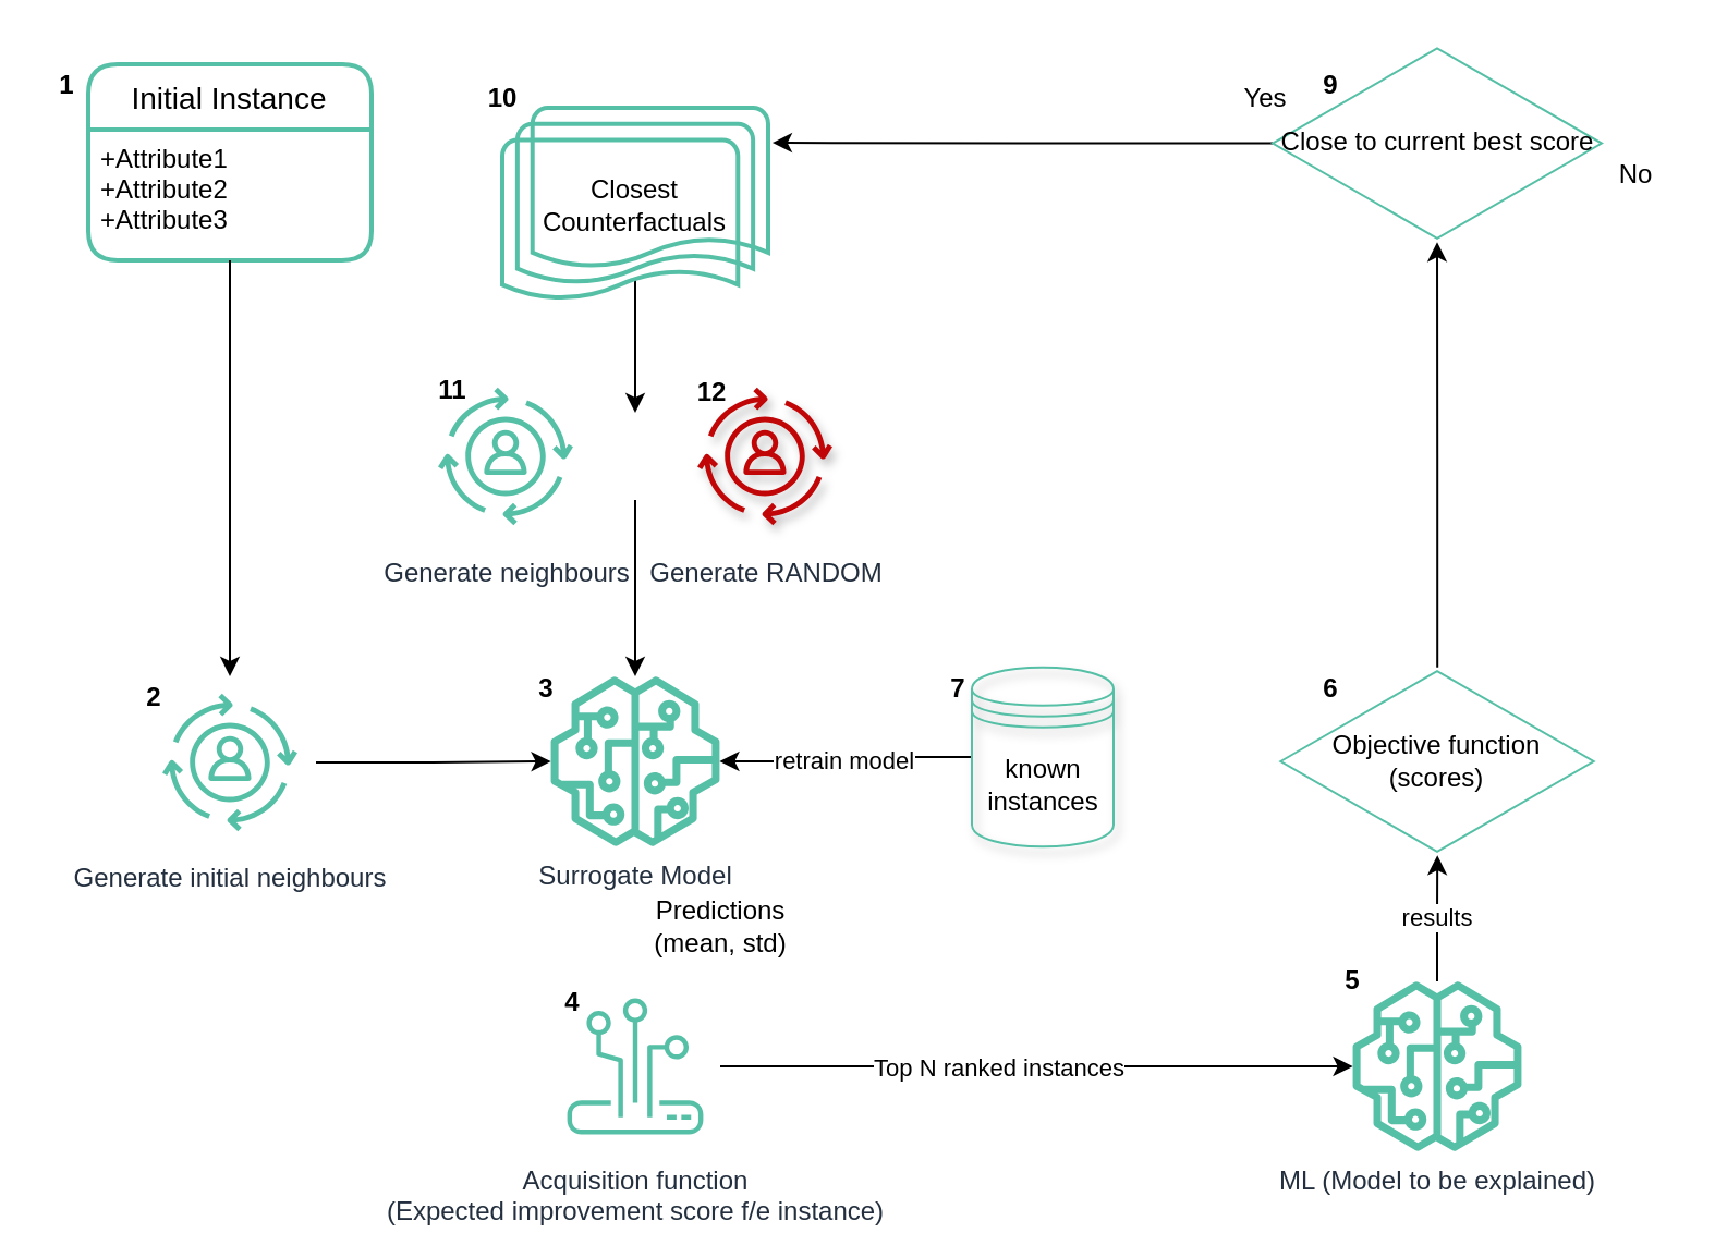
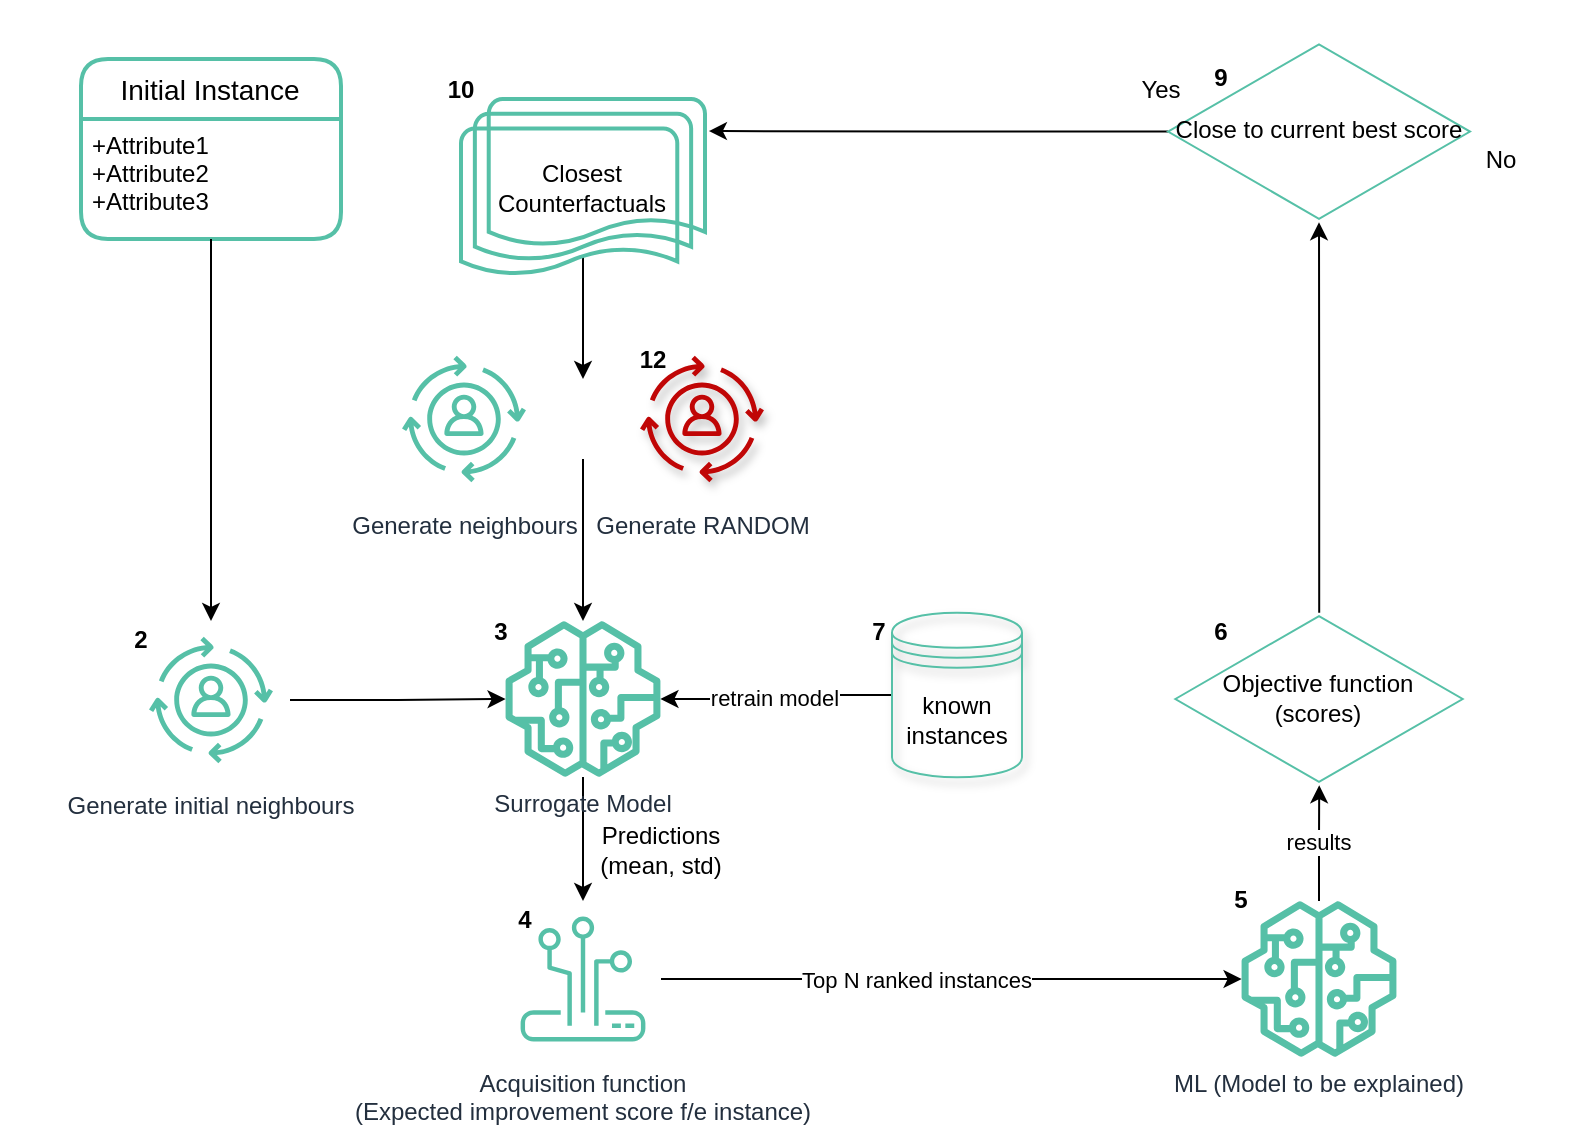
- <mxCell id="29" value="1" style="text;html=1;align=center;verticalAlign=middle;resizable=0;points=[];autosize=1;strokeColor=none;fillColor=none;fontStyle=1" parent="1" vertex="1"><mxGeometry x="20" y="29" width="20" height="20" as="geometry" /></mxCell>
- <mxCell id="37" value="11" style="text;html=1;align=center;verticalAlign=middle;resizable=0;points=[];autosize=1;strokeColor=none;fillColor=none;fontStyle=1" parent="1" vertex="1"><mxGeometry x="192" y="169" width="30" height="20" as="geometry" /></mxCell>
+ <mxCell id="7" style="edgeStyle=orthogonalEdgeStyle;rounded=0;orthogonalLoop=1;jettySize=auto;html=1;entryX=0.5;entryY=0;entryDx=0;entryDy=0;entryPerimeter=0;" parent="1" source="8" target="20" edge="1"><mxGeometry relative="1" as="geometry" /></mxCell>
